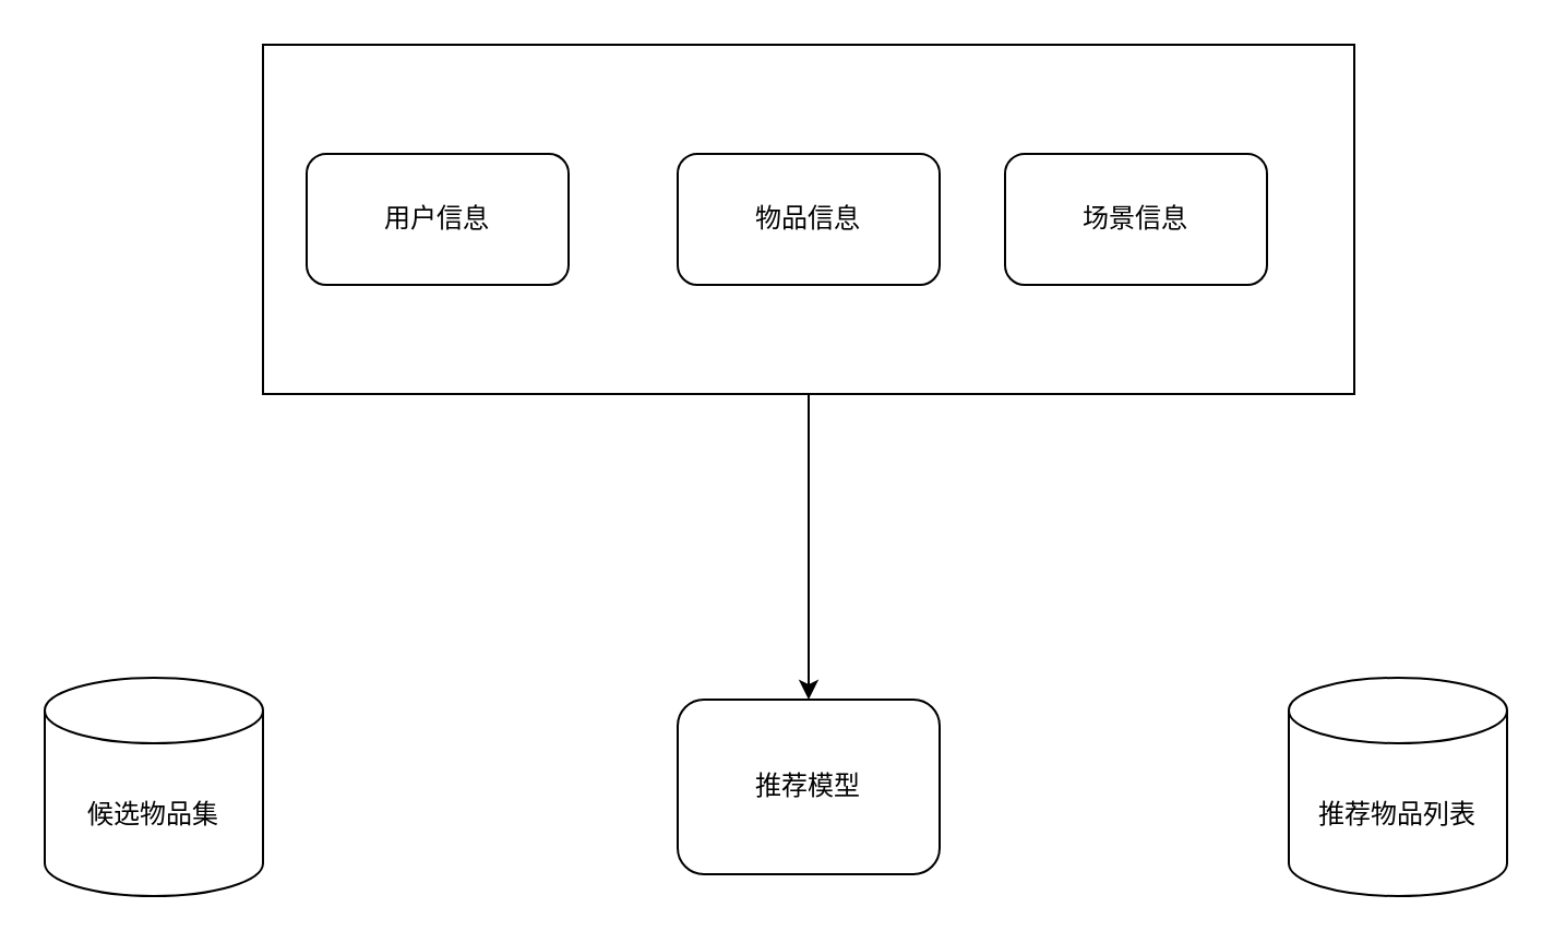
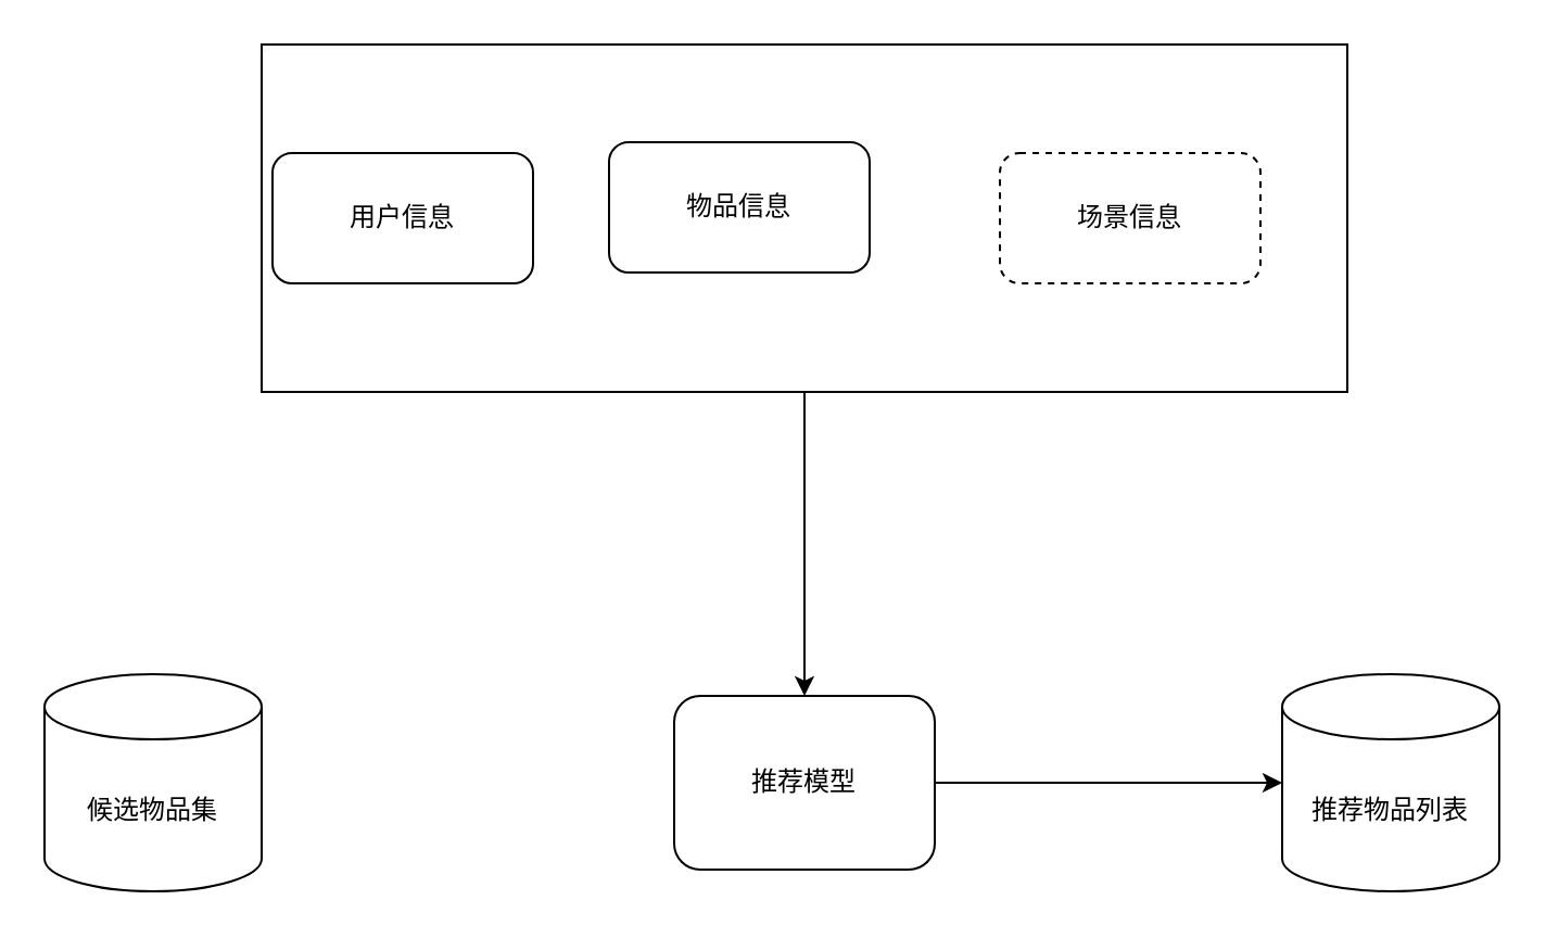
- <mxCell id="6" value="用户信息" style="rounded=1;whiteSpace=wrap;html=1;" parent="1" vertex="1"><mxGeometry x="140" y="70" width="120" height="60" as="geometry" /></mxCell>
+ <mxCell id="6" value="用户信息" style="rounded=1;whiteSpace=wrap;html=1;" parent="1" vertex="1"><mxGeometry x="125" y="70" width="120" height="60" as="geometry" /></mxCell>
- <mxCell id="5" value="物品信息" style="rounded=1;whiteSpace=wrap;html=1;" parent="1" vertex="1"><mxGeometry x="310" y="70" width="120" height="60" as="geometry" /></mxCell>
+ <mxCell id="5" value="物品信息" style="rounded=1;whiteSpace=wrap;html=1;" parent="1" vertex="1"><mxGeometry x="280" y="65" width="120" height="60" as="geometry" /></mxCell>
- <mxCell id="7" value="场景信息" style="rounded=1;whiteSpace=wrap;html=1;" parent="1" vertex="1"><mxGeometry x="460" y="70" width="120" height="60" as="geometry" /></mxCell>
+ <mxCell id="7" value="场景信息" style="rounded=1;whiteSpace=wrap;html=1;dashed=1;" parent="1" vertex="1"><mxGeometry x="460" y="70" width="120" height="60" as="geometry" /></mxCell>
+ <mxCell id="10" value="" style="endArrow=classic;html=1;rounded=0;exitX=1;exitY=0.5;exitDx=0;exitDy=0;entryX=0;entryY=0.5;entryDx=0;entryDy=0;entryPerimeter=0;" edge="1" parent="1" source="4" target="8"><mxGeometry width="50" height="50" relative="1" as="geometry"><mxPoint x="460" y="400" as="sourcePoint" /><mxPoint x="510" y="350" as="targetPoint" /></mxGeometry></mxCell>
